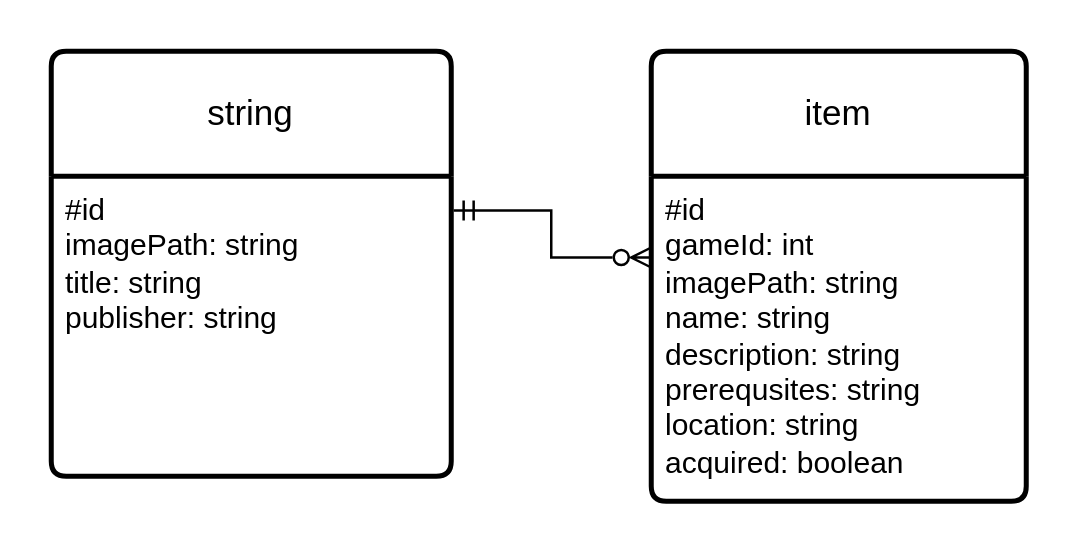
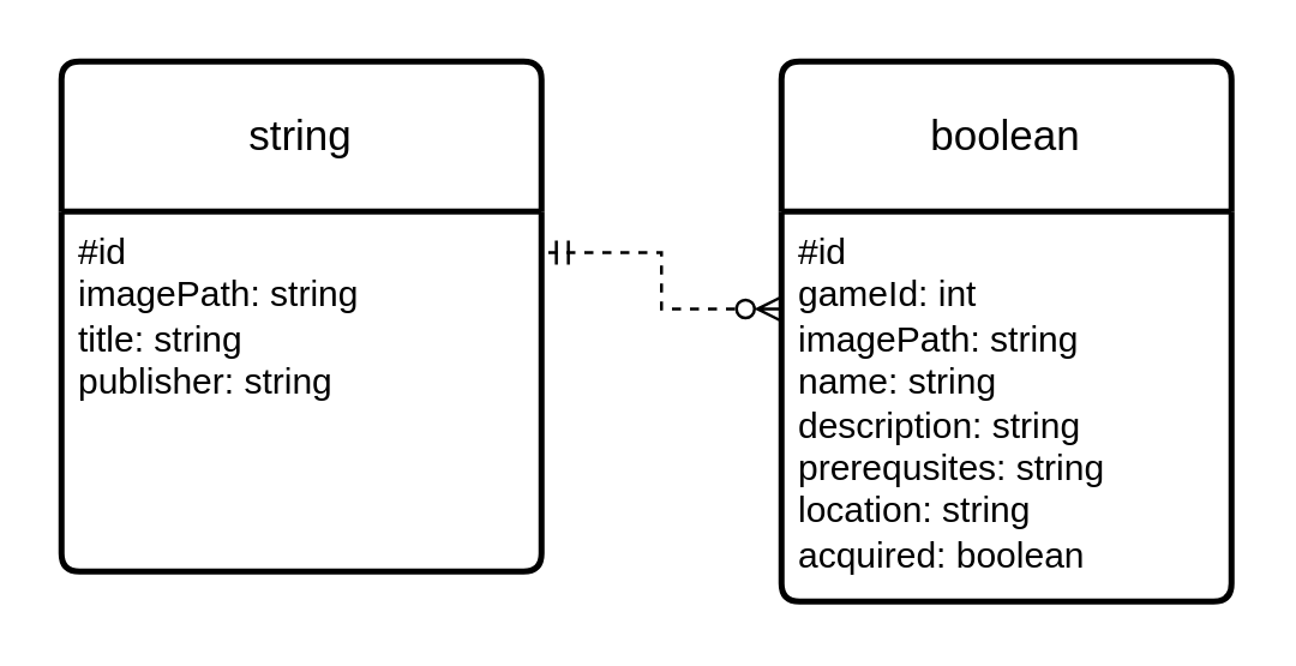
- <mxCell id="4" value="item" style="swimlane;childLayout=stackLayout;horizontal=1;startSize=50;horizontalStack=0;rounded=1;fontSize=14;fontStyle=0;strokeWidth=2;resizeParent=0;resizeLast=1;shadow=0;dashed=0;align=center;arcSize=4;whiteSpace=wrap;html=1;" parent="1" vertex="1"><mxGeometry x="260" y="20" width="150" height="180" as="geometry" /></mxCell>
+ <mxCell id="4" value="boolean" style="swimlane;childLayout=stackLayout;horizontal=1;startSize=50;horizontalStack=0;rounded=1;fontSize=14;fontStyle=0;strokeWidth=2;resizeParent=0;resizeLast=1;shadow=0;dashed=0;align=center;arcSize=4;whiteSpace=wrap;html=1;" parent="1" vertex="1"><mxGeometry x="260" y="20" width="150" height="180" as="geometry" /></mxCell>
- <mxCell id="6" style="edgeStyle=orthogonalEdgeStyle;rounded=0;orthogonalLoop=1;jettySize=auto;html=1;exitX=0;exitY=0.25;exitDx=0;exitDy=0;entryX=1.006;entryY=0.114;entryDx=0;entryDy=0;entryPerimeter=0;endArrow=ERmandOne;endFill=0;startArrow=ERzeroToMany;startFill=0;" parent="1" source="5" target="3" edge="1"><mxGeometry relative="1" as="geometry" /></mxCell>
+ <mxCell id="6" style="edgeStyle=orthogonalEdgeStyle;rounded=0;orthogonalLoop=1;jettySize=auto;html=1;exitX=0;exitY=0.25;exitDx=0;exitDy=0;entryX=1.006;entryY=0.114;entryDx=0;entryDy=0;entryPerimeter=0;endArrow=ERmandOne;endFill=0;startArrow=ERzeroToMany;startFill=0;dashed=1;" parent="1" source="5" target="3" edge="1"><mxGeometry relative="1" as="geometry" /></mxCell>
